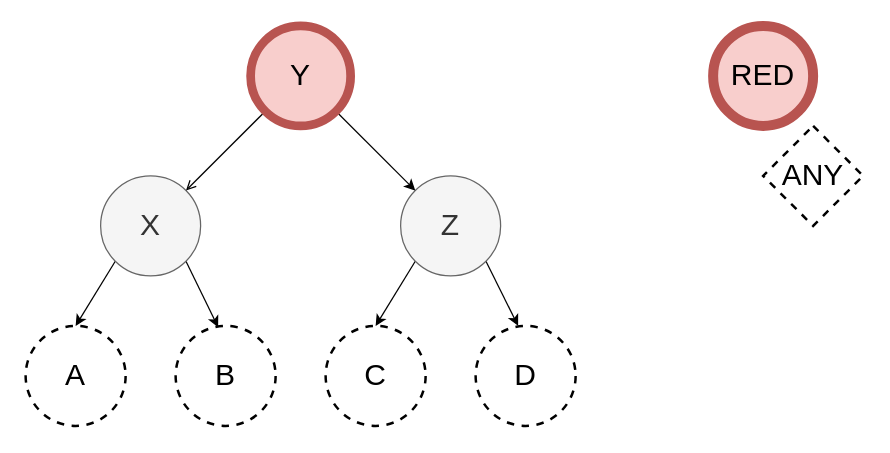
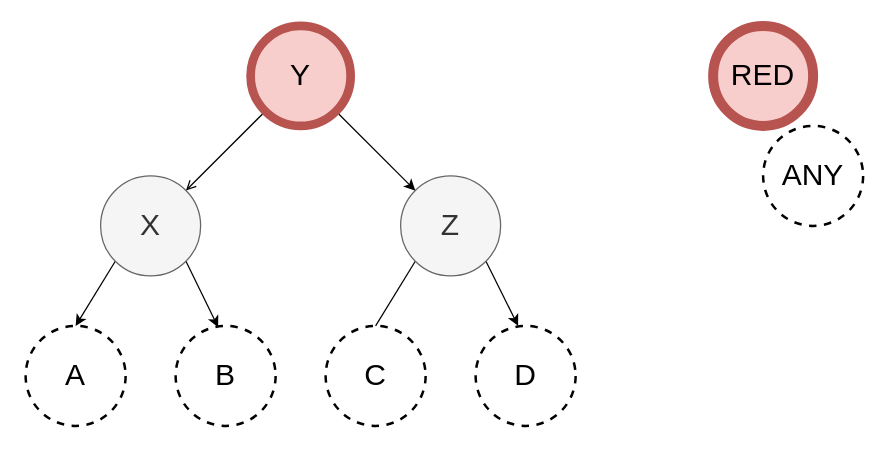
- <mxCell id="15" value="&lt;span style=&quot;font-size: 24px&quot;&gt;ANY&lt;/span&gt;" style="rhombus;whiteSpace=wrap;html=1;aspect=fixed;dashed=1;strokeWidth=2;" vertex="1" parent="1"><mxGeometry x="610" y="100" width="80" height="80" as="geometry" /></mxCell>
+ <mxCell id="15" value="&lt;span style=&quot;font-size: 24px&quot;&gt;ANY&lt;/span&gt;" style="ellipse;whiteSpace=wrap;html=1;aspect=fixed;dashed=1;strokeWidth=2;" vertex="1" parent="1"><mxGeometry x="610" y="100" width="80" height="80" as="geometry" /></mxCell>
- <mxCell id="5" style="edgeStyle=none;rounded=0;orthogonalLoop=1;jettySize=auto;html=1;exitX=0;exitY=1;exitDx=0;exitDy=0;entryX=0.5;entryY=0;entryDx=0;entryDy=0;" edge="1" parent="1" source="7" target="13"><mxGeometry relative="1" as="geometry" /></mxCell>
+ <mxCell id="5" style="edgeStyle=none;rounded=0;orthogonalLoop=1;jettySize=auto;html=1;exitX=0;exitY=1;exitDx=0;exitDy=0;entryX=0.5;entryY=0;entryDx=0;entryDy=0;endArrow=none;" edge="1" parent="1" source="7" target="13"><mxGeometry relative="1" as="geometry" /></mxCell>
